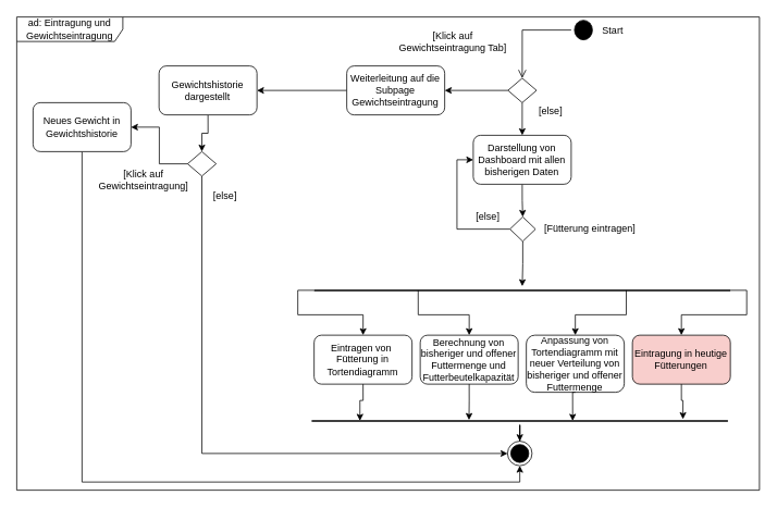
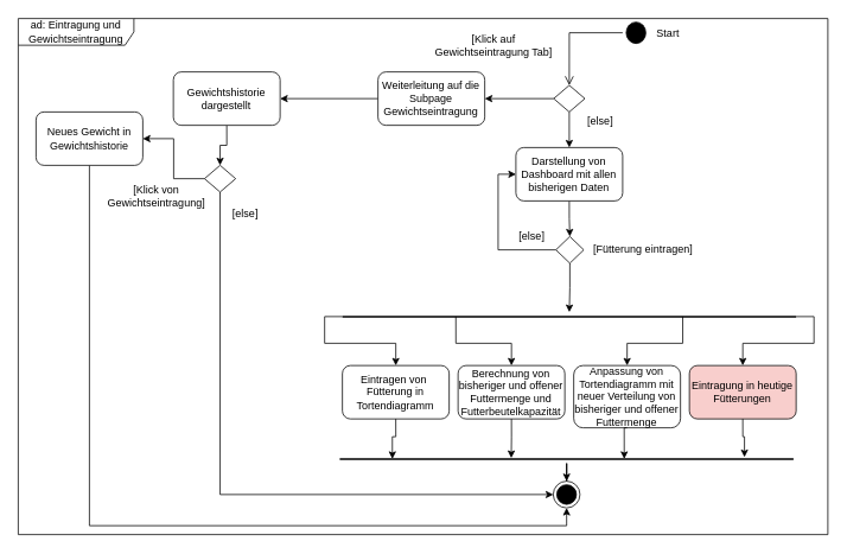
- <mxCell id="25" value="[Klick auf &lt;br&gt;Gewichtseintragung]" style="text;html=1;align=center;verticalAlign=middle;resizable=0;points=[];autosize=1;strokeColor=none;fillColor=none;" parent="1" vertex="1"><mxGeometry x="110" y="200" width="130" height="40" as="geometry" /></mxCell>
+ <mxCell id="25" value="[Klick von &lt;br&gt;Gewichtseintragung]" style="text;html=1;align=center;verticalAlign=middle;resizable=0;points=[];autosize=1;strokeColor=none;fillColor=none;" parent="1" vertex="1"><mxGeometry x="110" y="200" width="130" height="40" as="geometry" /></mxCell>
